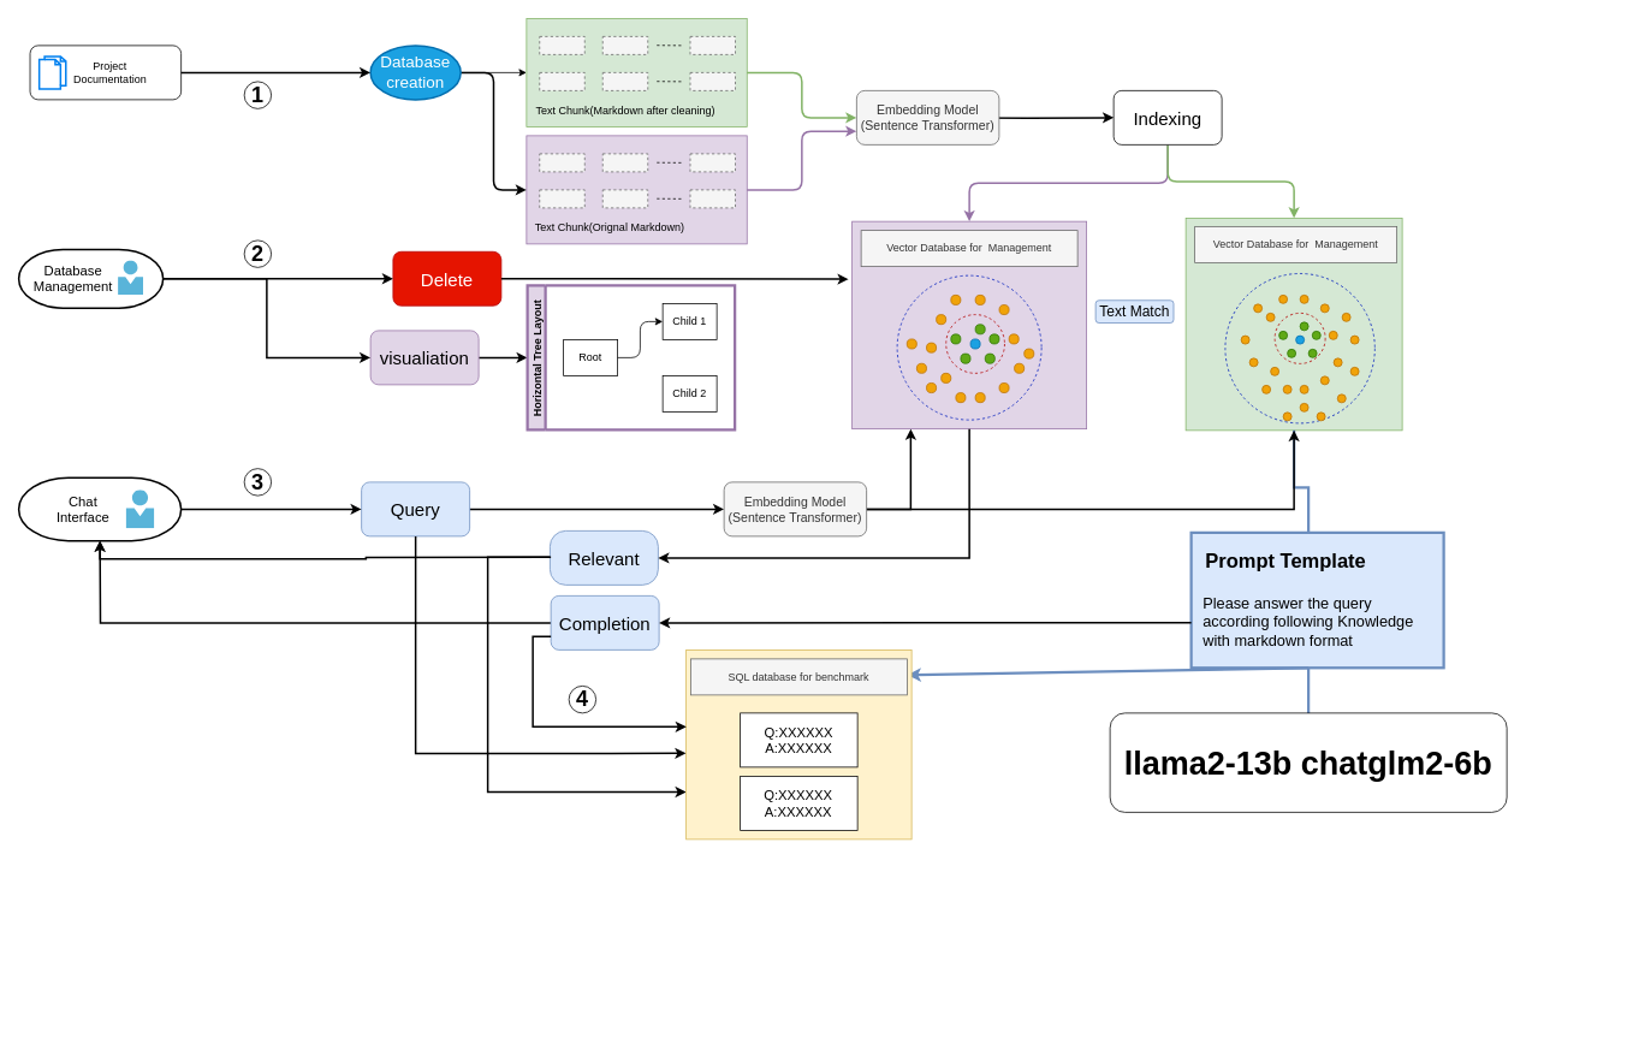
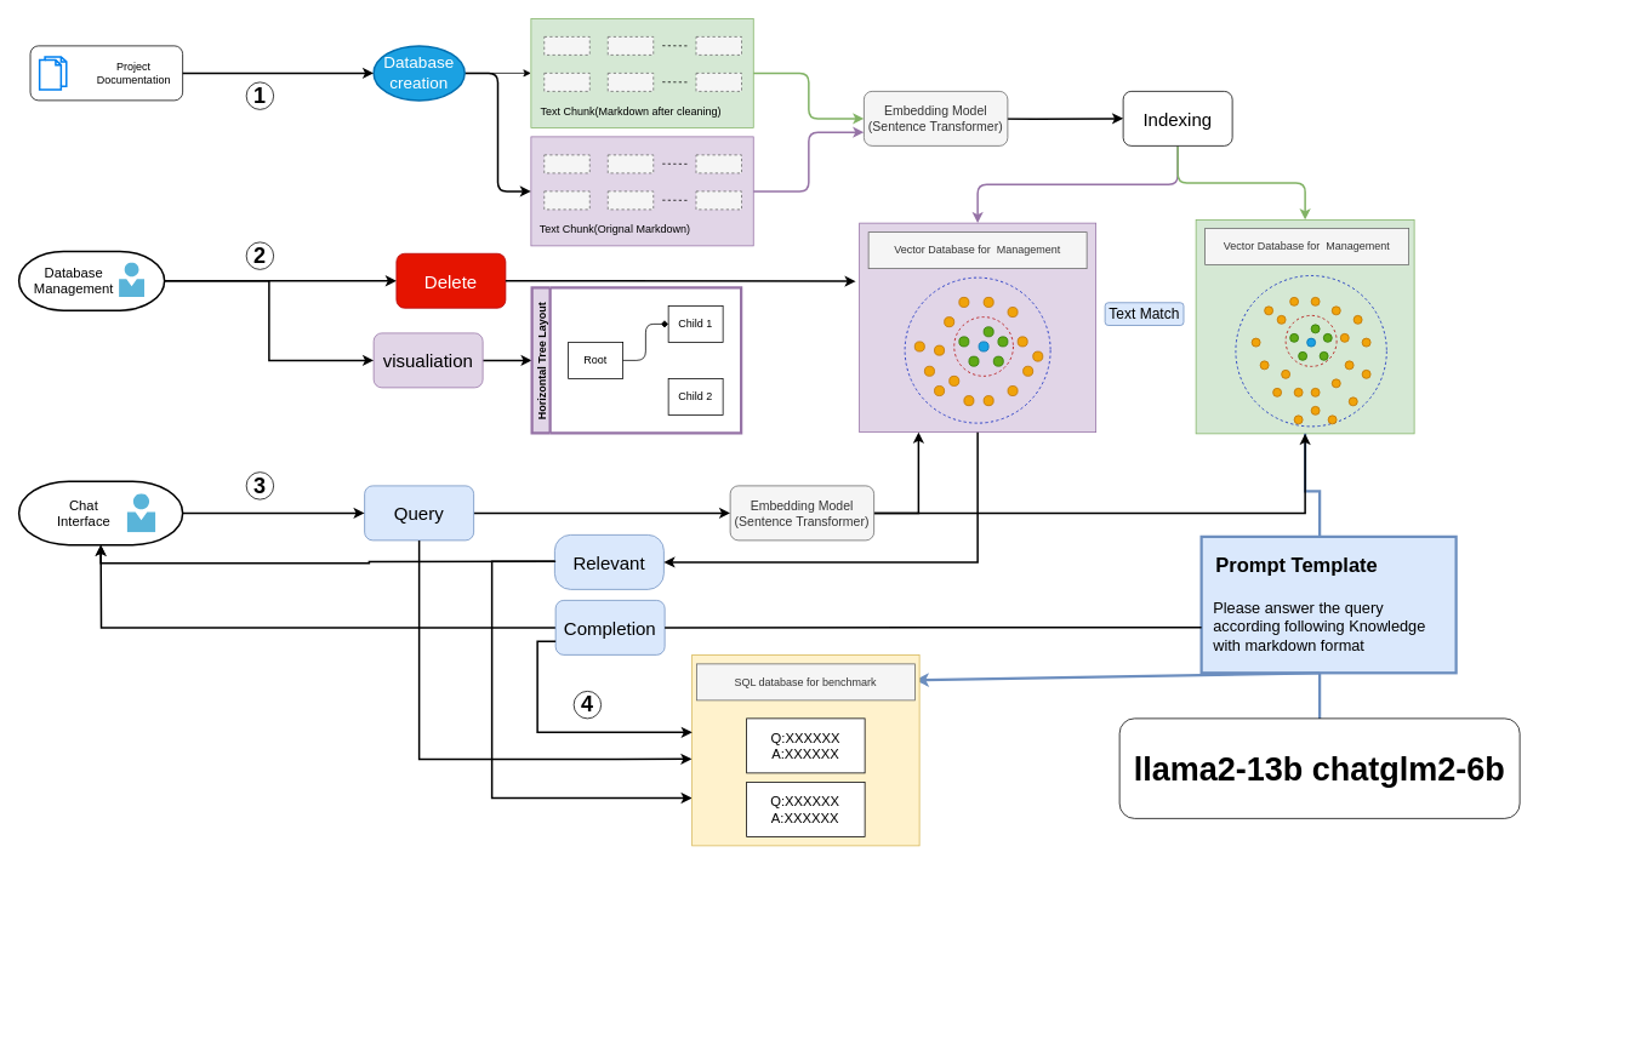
- <mxCell id="94" value="Project&lt;br&gt;Documentation" style="text;strokeColor=none;align=center;fillColor=none;html=1;verticalAlign=middle;whiteSpace=wrap;rounded=0;" parent="91" vertex="1"><mxGeometry x="49.541" y="12.0" width="78.644" height="36" as="geometry" /></mxCell>
+ <mxCell id="94" value="Project&lt;br&gt;Documentation" style="text;strokeColor=none;align=center;fillColor=none;html=1;verticalAlign=middle;whiteSpace=wrap;rounded=0;" parent="91" vertex="1"><mxGeometry x="74.541" y="12.0" width="78.644" height="36" as="geometry" /></mxCell>
- <mxCell id="114" value="" style="edgeStyle=elbowEdgeStyle;elbow=vertical;html=1;rounded=1;curved=0;sourcePerimeterSpacing=0;targetPerimeterSpacing=0;startSize=6;endSize=6;" parent="111" source="112" target="113" edge="1"><mxGeometry relative="1" as="geometry" /></mxCell>
+ <mxCell id="114" value="" style="edgeStyle=elbowEdgeStyle;elbow=vertical;html=1;rounded=1;curved=0;sourcePerimeterSpacing=0;targetPerimeterSpacing=0;startSize=6;endSize=6;endArrow=diamond;" parent="111" source="112" target="113" edge="1"><mxGeometry relative="1" as="geometry" /></mxCell>
- <mxCell id="134" style="edgeStyle=orthogonalEdgeStyle;rounded=0;orthogonalLoop=1;jettySize=auto;html=1;exitX=0;exitY=0.5;exitDx=0;exitDy=0;entryX=1;entryY=0.5;entryDx=0;entryDy=0;strokeWidth=2;" parent="1" source="132" target="128" edge="1"><mxGeometry relative="1" as="geometry" /></mxCell>
+ <mxCell id="134" style="edgeStyle=orthogonalEdgeStyle;rounded=0;orthogonalLoop=1;jettySize=auto;html=1;exitX=0;exitY=0.5;exitDx=0;exitDy=0;entryX=1;entryY=0.5;entryDx=0;entryDy=0;strokeWidth=2;endArrow=none;" parent="1" source="132" target="128" edge="1"><mxGeometry relative="1" as="geometry" /></mxCell>
